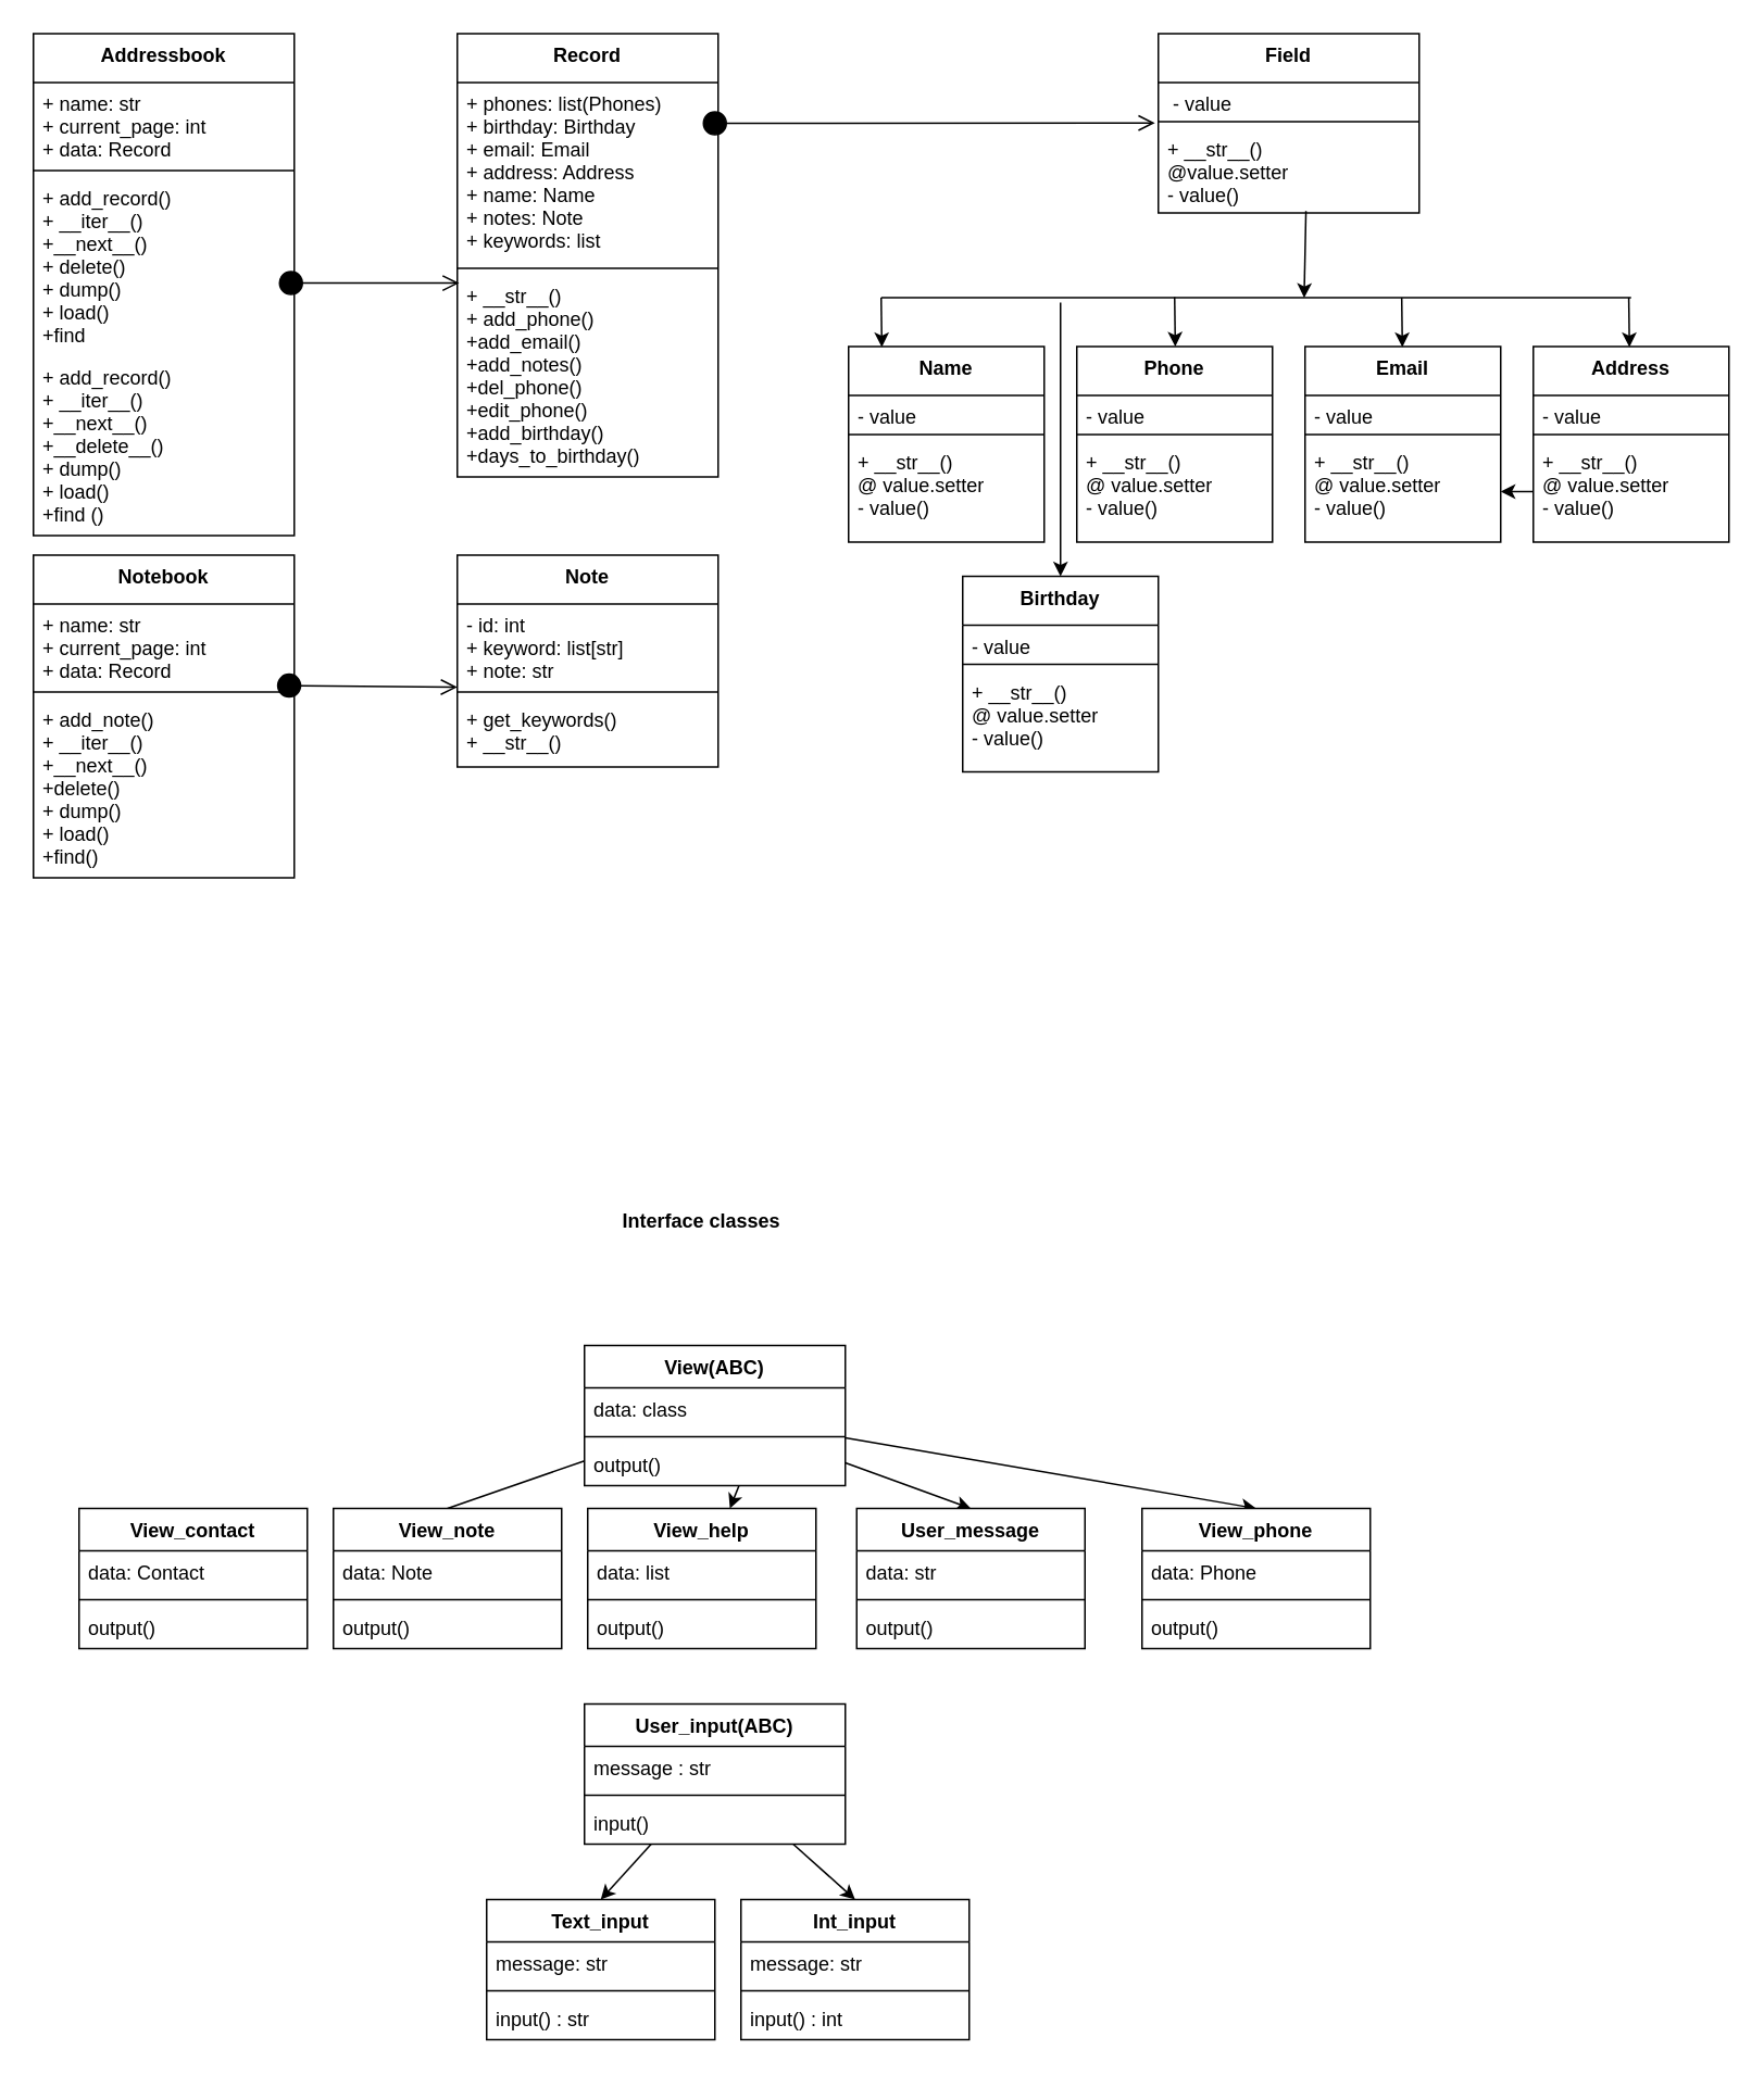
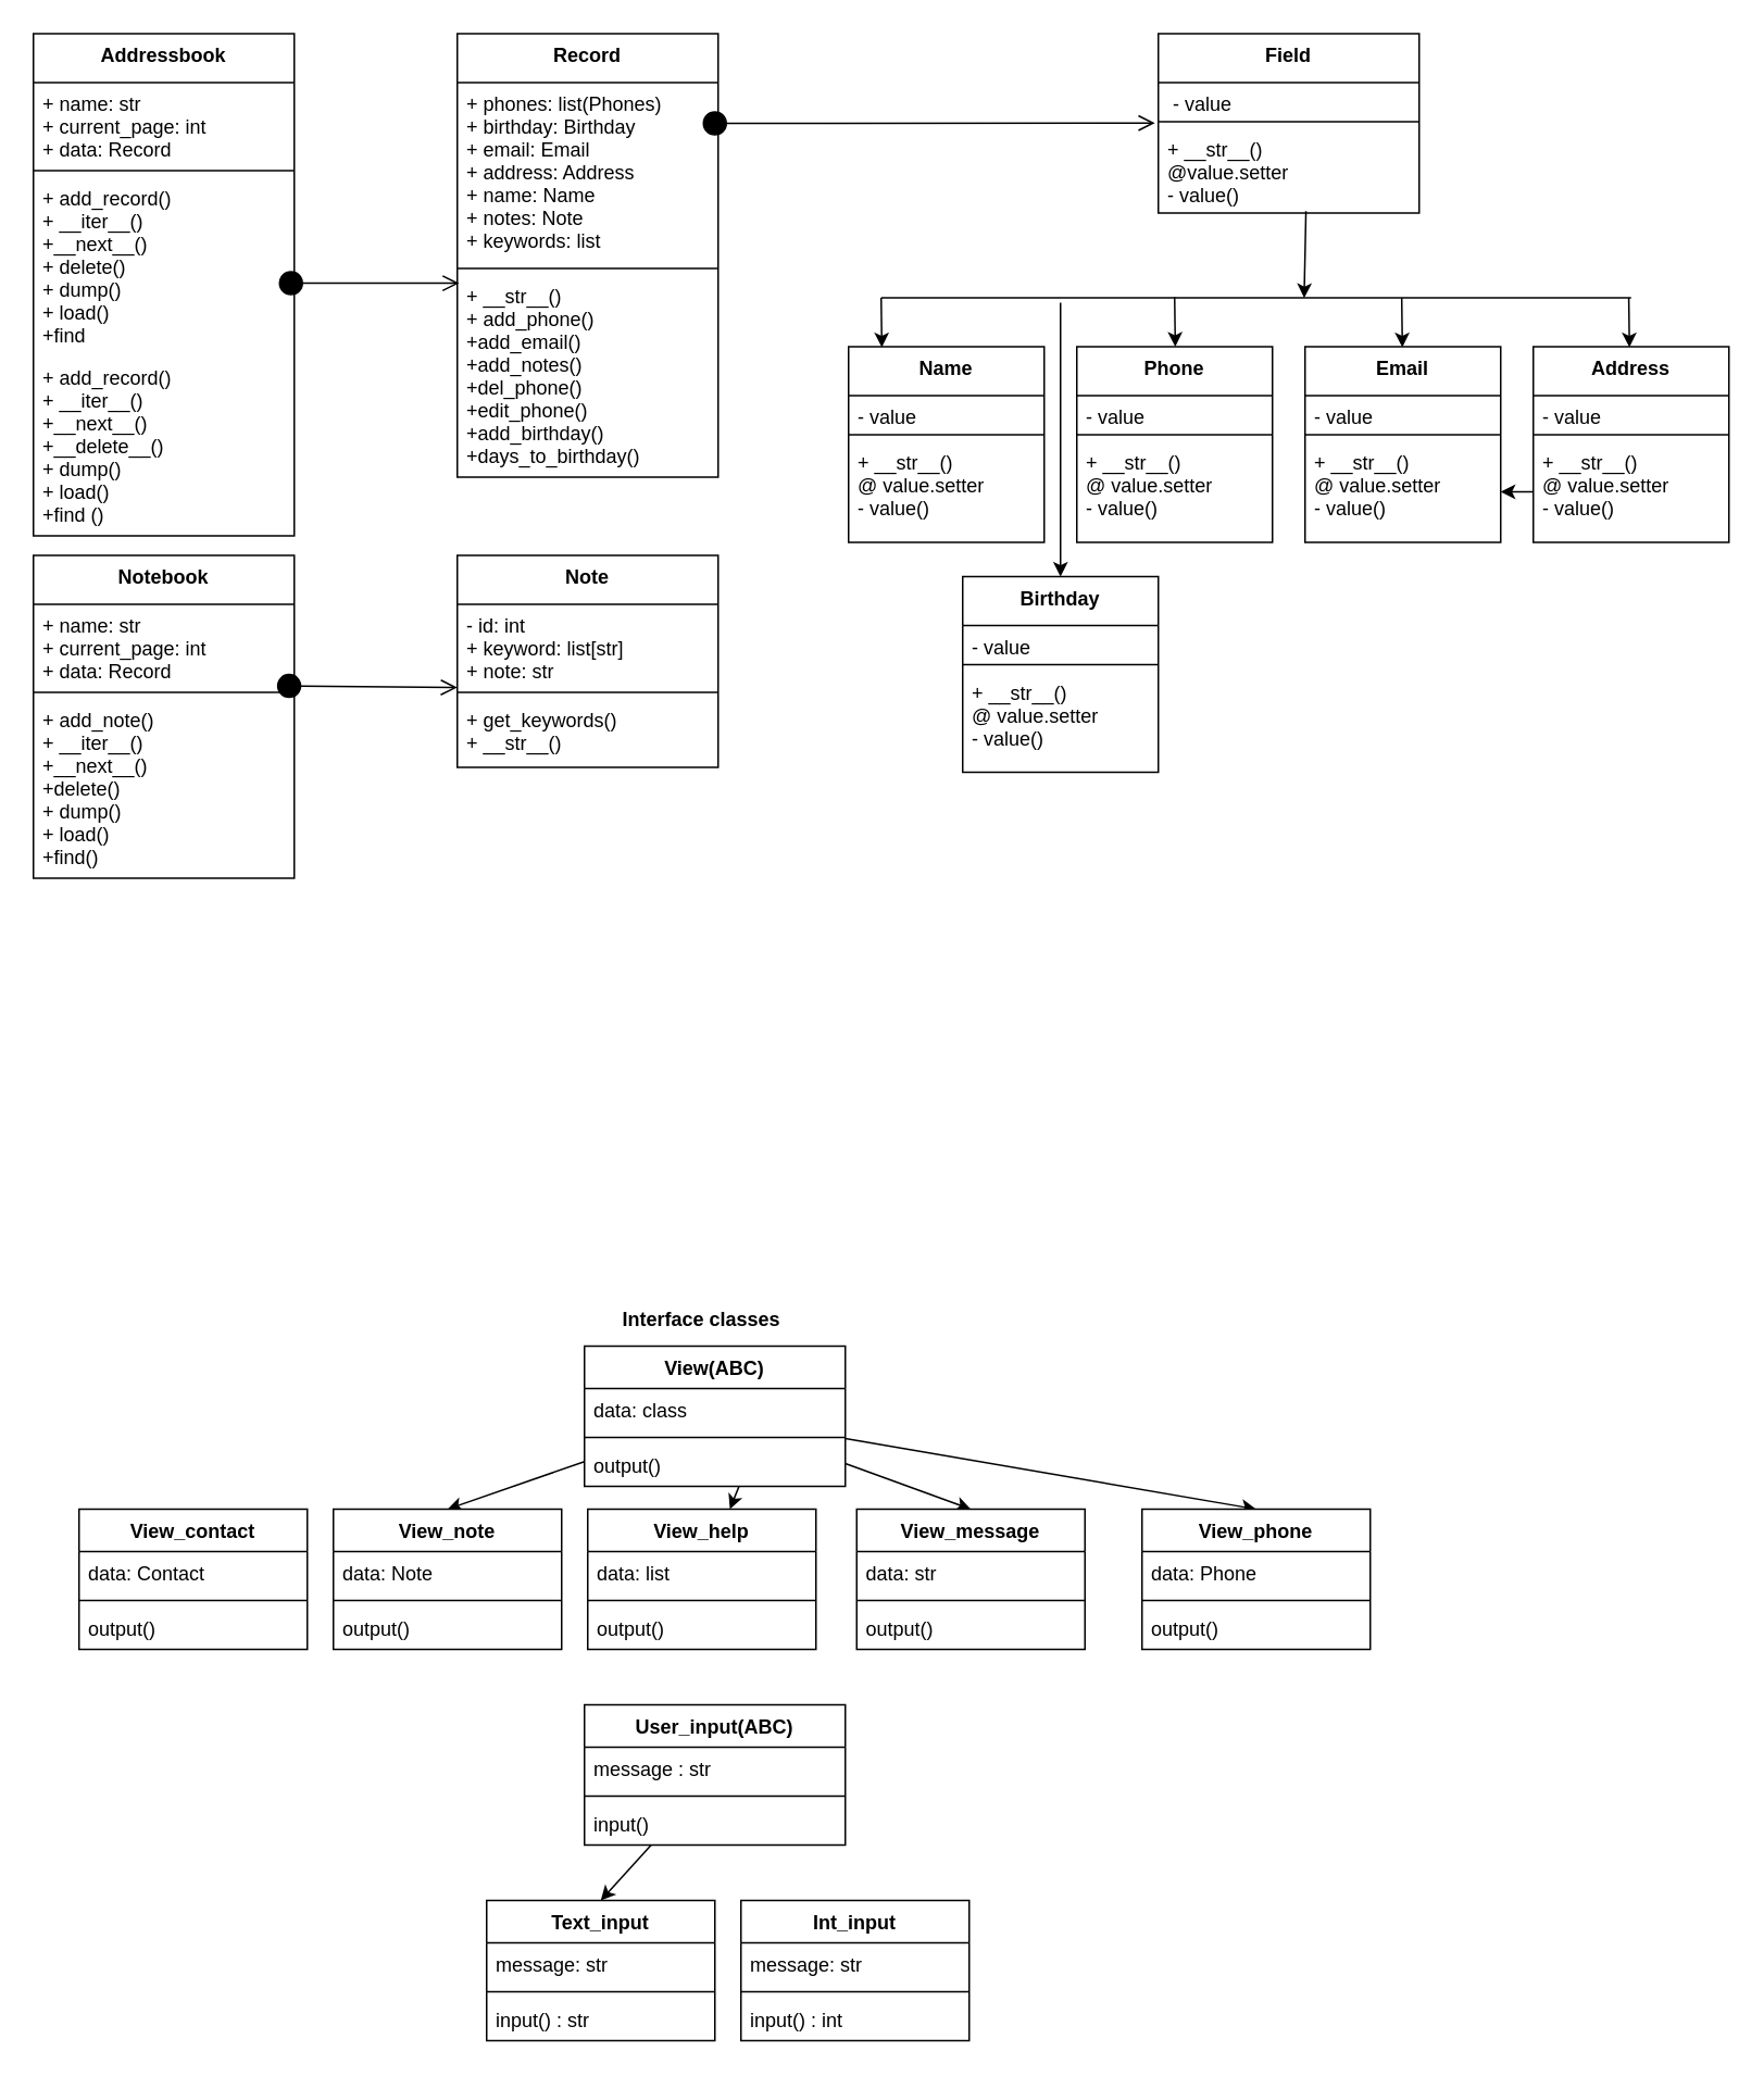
- <mxCell id="82" value="Interface classes" style="text;align=center;fontStyle=1;verticalAlign=middle;spacingLeft=3;spacingRight=3;strokeColor=none;rotatable=0;points=[[0,0.5],[1,0.5]];portConstraint=eastwest;rounded=0;sketch=0;" vertex="1" parent="1"><mxGeometry x="390" y="735" width="80" height="26" as="geometry" /></mxCell>
+ <mxCell id="82" value="Interface classes" style="text;align=center;fontStyle=1;verticalAlign=middle;spacingLeft=3;spacingRight=3;strokeColor=none;rotatable=0;points=[[0,0.5],[1,0.5]];portConstraint=eastwest;rounded=0;sketch=0;" vertex="1" parent="1"><mxGeometry x="390" y="795" width="80" height="26" as="geometry" /></mxCell>
- <mxCell id="54" value="" style="edgeStyle=none;rounded=1;sketch=0;orthogonalLoop=1;jettySize=auto;html=1;entryX=0.5;entryY=0;entryDx=0;entryDy=0;endArrow=none;" edge="1" parent="1" source="58" target="66"><mxGeometry relative="1" as="geometry" /></mxCell>
+ <mxCell id="54" value="" style="edgeStyle=none;rounded=1;sketch=0;orthogonalLoop=1;jettySize=auto;html=1;entryX=0.5;entryY=0;entryDx=0;entryDy=0;" edge="1" parent="1" source="58" target="66"><mxGeometry relative="1" as="geometry" /></mxCell>
- <mxCell id="74" value="User_message" style="swimlane;fontStyle=1;align=center;verticalAlign=top;childLayout=stackLayout;horizontal=1;startSize=26;horizontalStack=0;resizeParent=1;resizeParentMax=0;resizeLast=0;collapsible=1;marginBottom=0;rounded=0;sketch=0;" vertex="1" parent="1"><mxGeometry x="525" y="925" width="140" height="86" as="geometry" /></mxCell>
+ <mxCell id="74" value="View_message" style="swimlane;fontStyle=1;align=center;verticalAlign=top;childLayout=stackLayout;horizontal=1;startSize=26;horizontalStack=0;resizeParent=1;resizeParentMax=0;resizeLast=0;collapsible=1;marginBottom=0;rounded=0;sketch=0;" vertex="1" parent="1"><mxGeometry x="525" y="925" width="140" height="86" as="geometry" /></mxCell>
- <mxCell id="84" value="" style="edgeStyle=none;rounded=1;sketch=0;orthogonalLoop=1;jettySize=auto;html=1;entryX=0.5;entryY=0;entryDx=0;entryDy=0;" edge="1" parent="1" source="85" target="93"><mxGeometry relative="1" as="geometry" /></mxCell>
